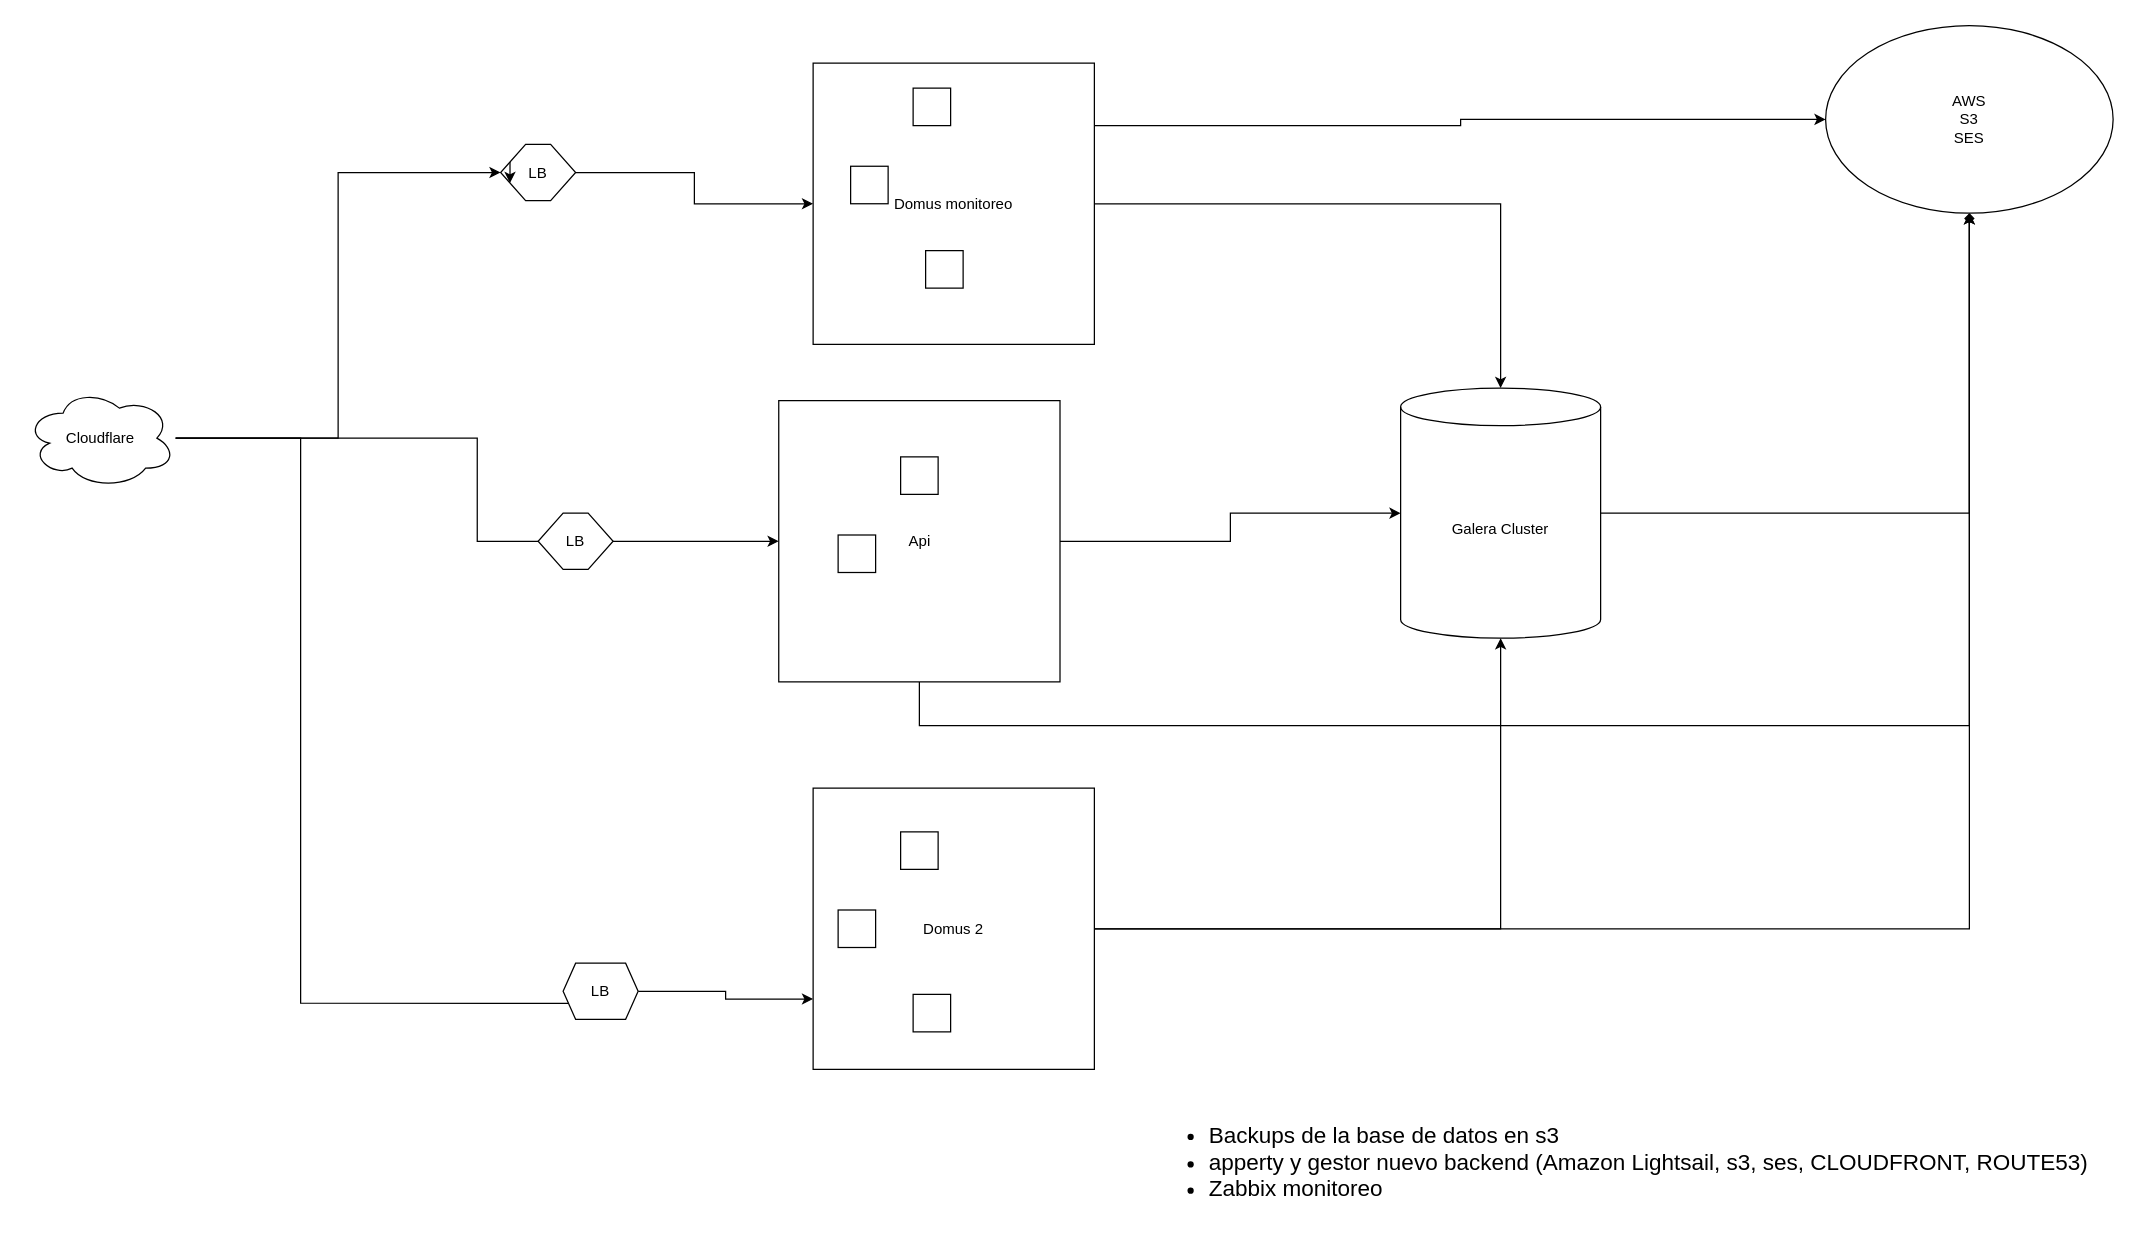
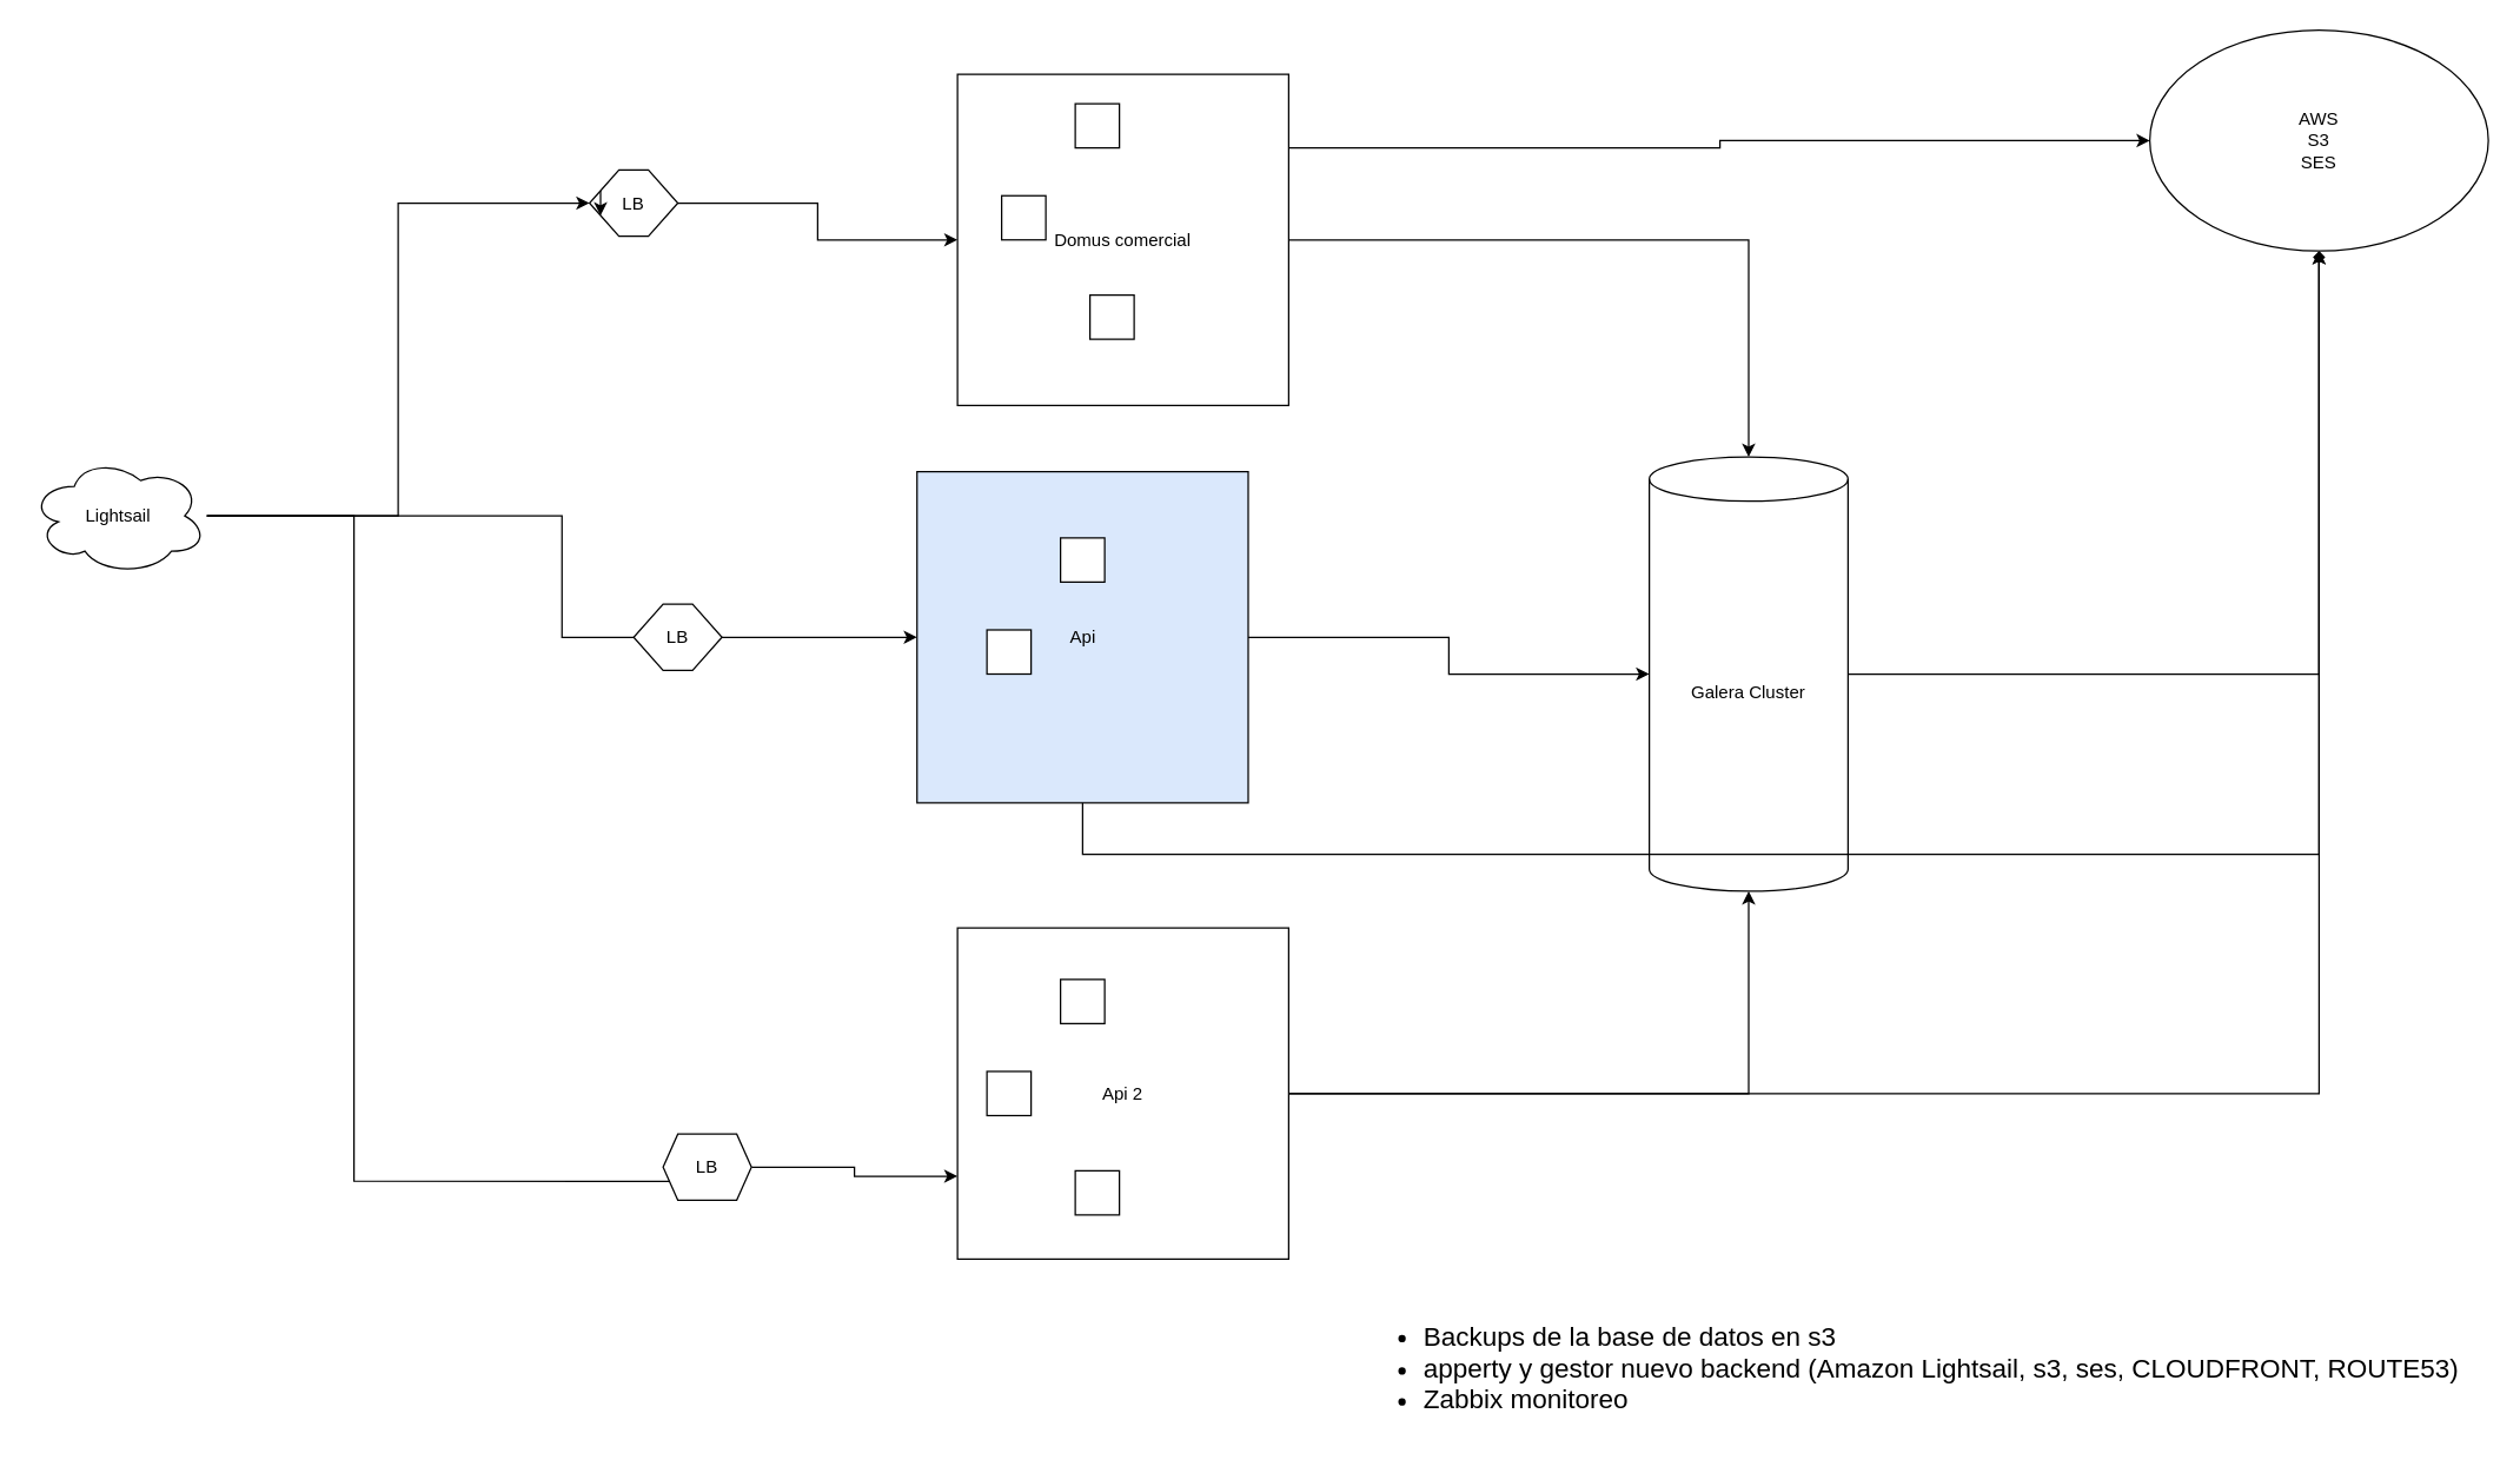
- <mxCell id="6" value="Domus monitoreo" style="whiteSpace=wrap;html=1;aspect=fixed;" vertex="1" parent="1"><mxGeometry x="650" y="50" width="225" height="225" as="geometry" /></mxCell>
+ <mxCell id="6" value="Domus comercial" style="whiteSpace=wrap;html=1;aspect=fixed;" vertex="1" parent="1"><mxGeometry x="650" y="50" width="225" height="225" as="geometry" /></mxCell>
- <mxCell id="15" value="Cloudflare" style="ellipse;shape=cloud;whiteSpace=wrap;html=1;" vertex="1" parent="1"><mxGeometry x="20" y="310" width="120" height="80" as="geometry" /></mxCell>
+ <mxCell id="15" value="Lightsail" style="ellipse;shape=cloud;whiteSpace=wrap;html=1;" vertex="1" parent="1"><mxGeometry x="20" y="310" width="120" height="80" as="geometry" /></mxCell>
- <mxCell id="3" value="Galera Cluster" style="shape=cylinder3;whiteSpace=wrap;html=1;boundedLbl=1;backgroundOutline=1;size=15;" vertex="1" parent="1"><mxGeometry x="1120" y="310" width="160" height="200" as="geometry" /></mxCell>
+ <mxCell id="3" value="Galera Cluster" style="shape=cylinder3;whiteSpace=wrap;html=1;boundedLbl=1;backgroundOutline=1;size=15;" vertex="1" parent="1"><mxGeometry x="1120" y="310" width="135" height="295" as="geometry" /></mxCell>
- <mxCell id="19" value="Api" style="whiteSpace=wrap;html=1;aspect=fixed;" vertex="1" parent="1"><mxGeometry x="622.5" y="320" width="225" height="225" as="geometry" /></mxCell>
+ <mxCell id="19" value="Api" style="whiteSpace=wrap;html=1;aspect=fixed;fillColor=#dae8fc;" vertex="1" parent="1"><mxGeometry x="622.5" y="320" width="225" height="225" as="geometry" /></mxCell>
- <mxCell id="24" value="Domus 2" style="whiteSpace=wrap;html=1;aspect=fixed;" vertex="1" parent="1"><mxGeometry x="650" y="630" width="225" height="225" as="geometry" /></mxCell>
+ <mxCell id="24" value="Api 2" style="whiteSpace=wrap;html=1;aspect=fixed;" vertex="1" parent="1"><mxGeometry x="650" y="630" width="225" height="225" as="geometry" /></mxCell>
